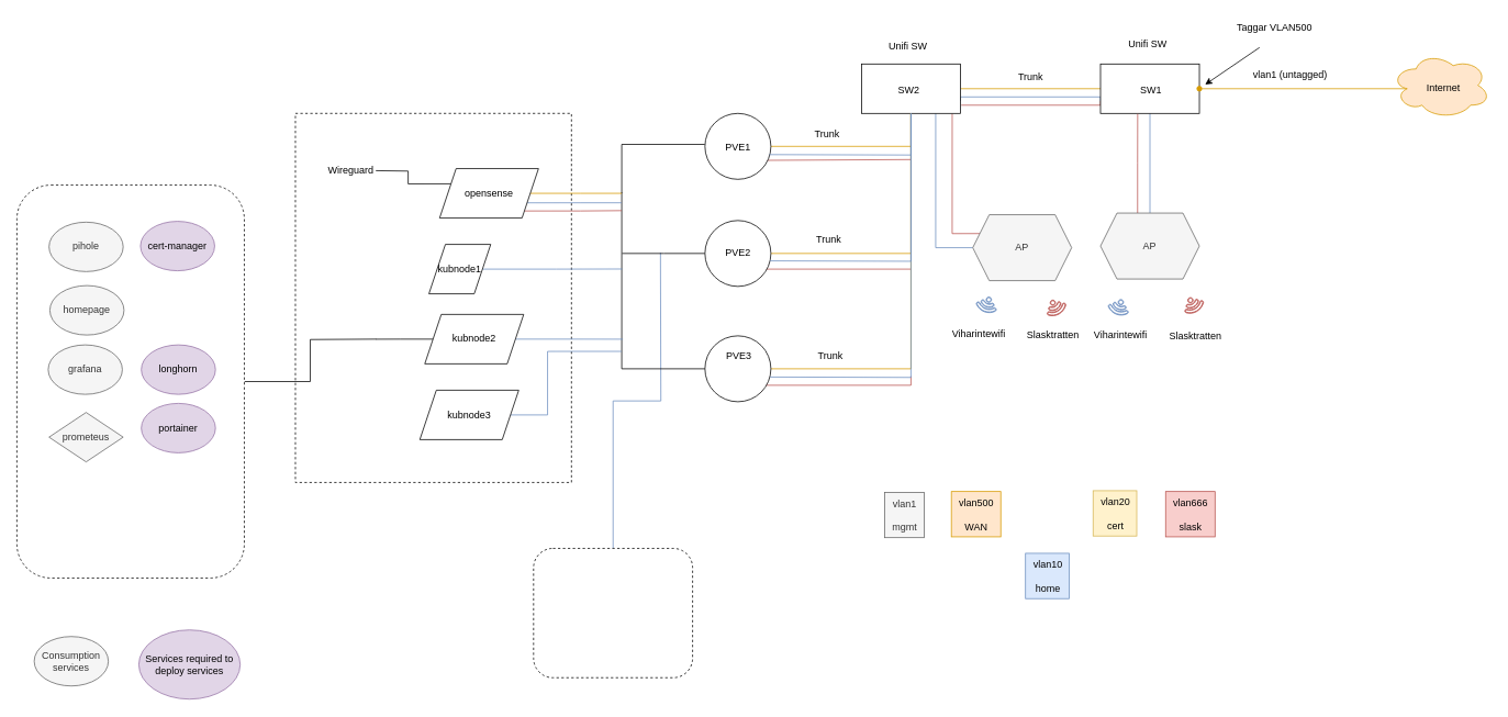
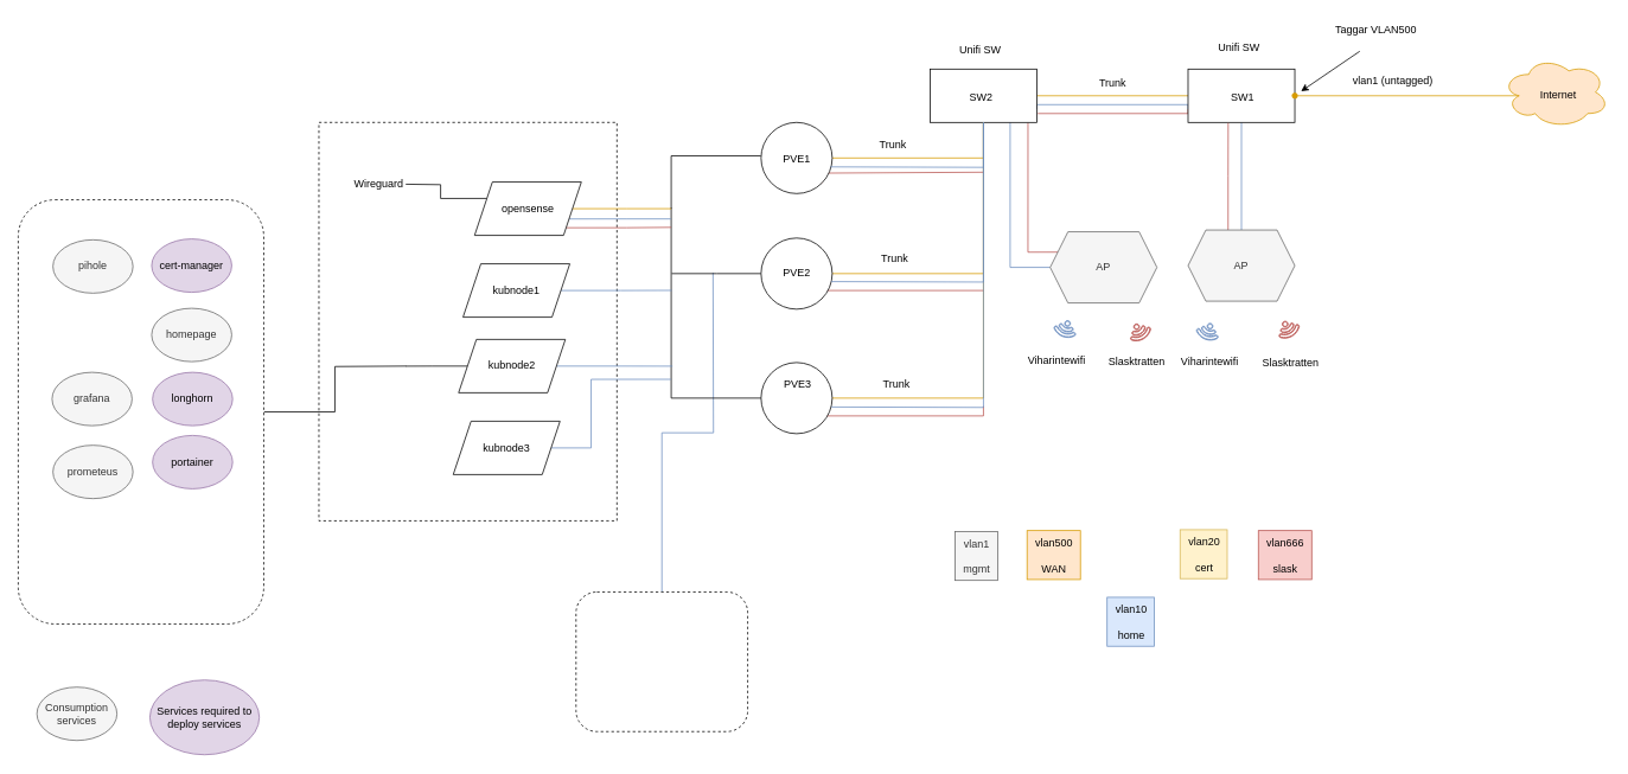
- <mxCell id="61" value="kubnode1" style="shape=parallelogram;perimeter=parallelogramPerimeter;whiteSpace=wrap;html=1;fixedSize=1;" parent="1" vertex="1"><mxGeometry x="520" y="296" width="75" height="60" as="geometry" /></mxCell>
+ <mxCell id="61" value="kubnode1" style="shape=parallelogram;perimeter=parallelogramPerimeter;whiteSpace=wrap;html=1;fixedSize=1;" parent="1" vertex="1"><mxGeometry x="520" y="296" width="120" height="60" as="geometry" /></mxCell>
- <mxCell id="70" value="homepage" style="ellipse;whiteSpace=wrap;html=1;fillColor=#f5f5f5;fontColor=#333333;strokeColor=#666666;" parent="1" vertex="1"><mxGeometry x="60" y="346" width="90" height="60" as="geometry" /></mxCell>
+ <mxCell id="70" value="homepage" style="ellipse;whiteSpace=wrap;html=1;fillColor=#f5f5f5;fontColor=#333333;strokeColor=#666666;" parent="1" vertex="1"><mxGeometry x="170" y="346" width="90" height="60" as="geometry" /></mxCell>
- <mxCell id="84" value="prometeus" style="rhombus;whiteSpace=wrap;html=1;fillColor=#f5f5f5;fontColor=#333333;strokeColor=#666666;" parent="1" vertex="1"><mxGeometry x="59" y="500" width="90" height="60" as="geometry" /></mxCell>
+ <mxCell id="84" value="prometeus" style="ellipse;whiteSpace=wrap;html=1;fillColor=#f5f5f5;fontColor=#333333;strokeColor=#666666;" parent="1" vertex="1"><mxGeometry x="59" y="500" width="90" height="60" as="geometry" /></mxCell>
